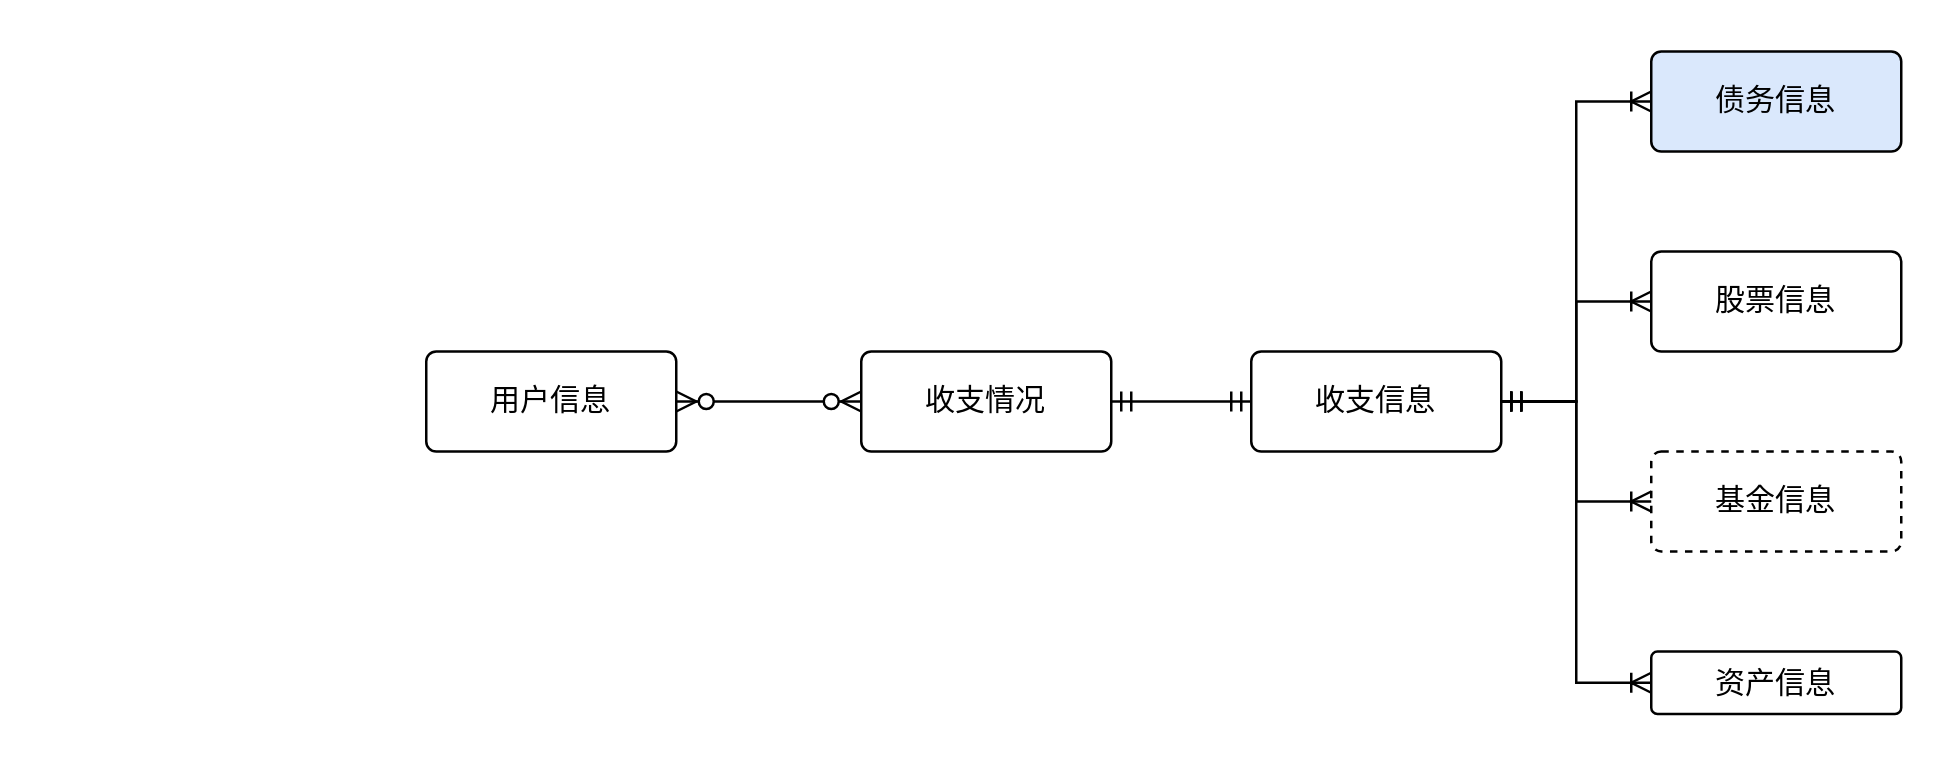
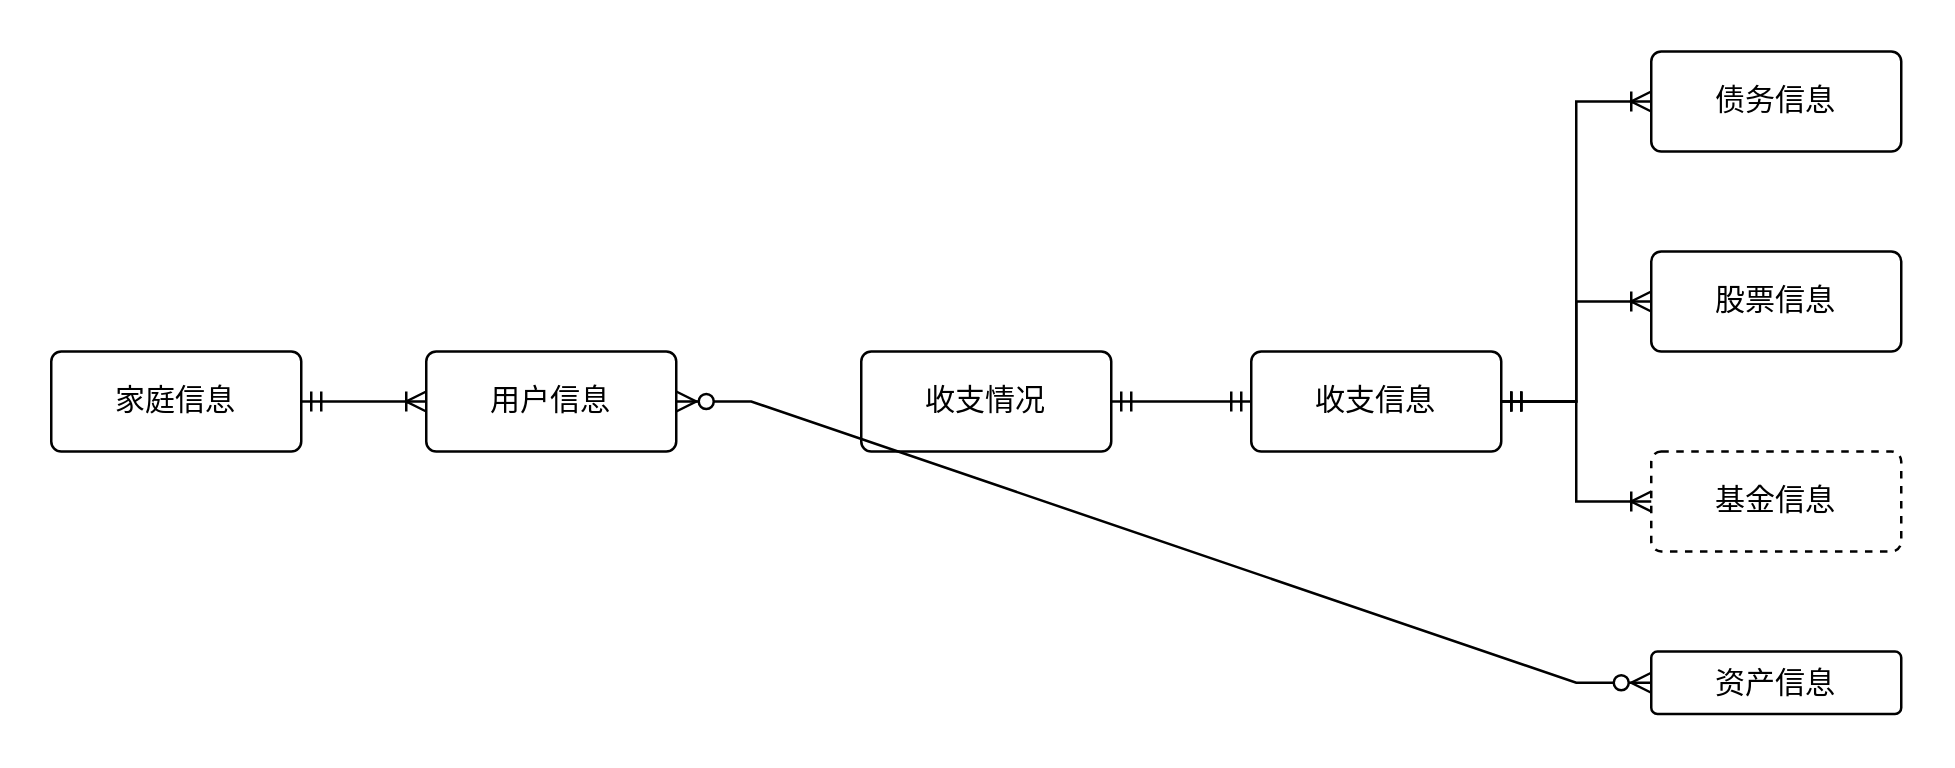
- <mxCell id="5" value="债务信息" style="rounded=1;arcSize=10;whiteSpace=wrap;html=1;align=center;fillColor=#dae8fc;" vertex="1" parent="1"><mxGeometry x="660" y="20" width="100" height="40" as="geometry" /></mxCell>
+ <mxCell id="5" value="债务信息" style="rounded=1;arcSize=10;whiteSpace=wrap;html=1;align=center;" vertex="1" parent="1"><mxGeometry x="660" y="20" width="100" height="40" as="geometry" /></mxCell>
+ <mxCell id="7" value="家庭信息" style="rounded=1;arcSize=10;whiteSpace=wrap;html=1;align=center;" vertex="1" parent="1"><mxGeometry x="20" y="140" width="100" height="40" as="geometry" /></mxCell>
+ <mxCell id="8" value="" style="edgeStyle=entityRelationEdgeStyle;fontSize=12;html=1;endArrow=ERoneToMany;startArrow=ERmandOne;rounded=0;entryX=0;entryY=0.5;entryDx=0;entryDy=0;exitX=1;exitY=0.5;exitDx=0;exitDy=0;" edge="1" parent="1" source="7" target="2"><mxGeometry width="100" height="100" relative="1" as="geometry"><mxPoint x="60" y="370" as="sourcePoint" /><mxPoint x="160" y="270" as="targetPoint" /></mxGeometry></mxCell>
- <mxCell id="10" value="" style="edgeStyle=entityRelationEdgeStyle;fontSize=12;html=1;endArrow=ERzeroToMany;endFill=1;startArrow=ERzeroToMany;rounded=0;entryX=0;entryY=0.5;entryDx=0;entryDy=0;exitX=1;exitY=0.5;exitDx=0;exitDy=0;" edge="1" parent="1" source="2" target="9"><mxGeometry width="100" height="100" relative="1" as="geometry"><mxPoint x="250" y="250" as="sourcePoint" /><mxPoint x="350" y="150" as="targetPoint" /></mxGeometry></mxCell>
+ <mxCell id="10" value="" style="edgeStyle=entityRelationEdgeStyle;fontSize=12;html=1;endArrow=ERzeroToMany;endFill=1;startArrow=ERzeroToMany;rounded=0;exitX=1;exitY=0.5;exitDx=0;exitDy=0;" edge="1" parent="1" source="2" target="6"><mxGeometry width="100" height="100" relative="1" as="geometry"><mxPoint x="250" y="250" as="sourcePoint" /><mxPoint x="350" y="150" as="targetPoint" /></mxGeometry></mxCell>
- <mxCell id="16" value="" style="edgeStyle=entityRelationEdgeStyle;fontSize=12;html=1;endArrow=ERoneToMany;startArrow=ERmandOne;rounded=0;exitX=1;exitY=0.5;exitDx=0;exitDy=0;entryX=0;entryY=0.5;entryDx=0;entryDy=0;" edge="1" parent="1" source="11" target="6"><mxGeometry width="100" height="100" relative="1" as="geometry"><mxPoint x="680" y="340" as="sourcePoint" /><mxPoint x="780" y="240" as="targetPoint" /></mxGeometry></mxCell>
